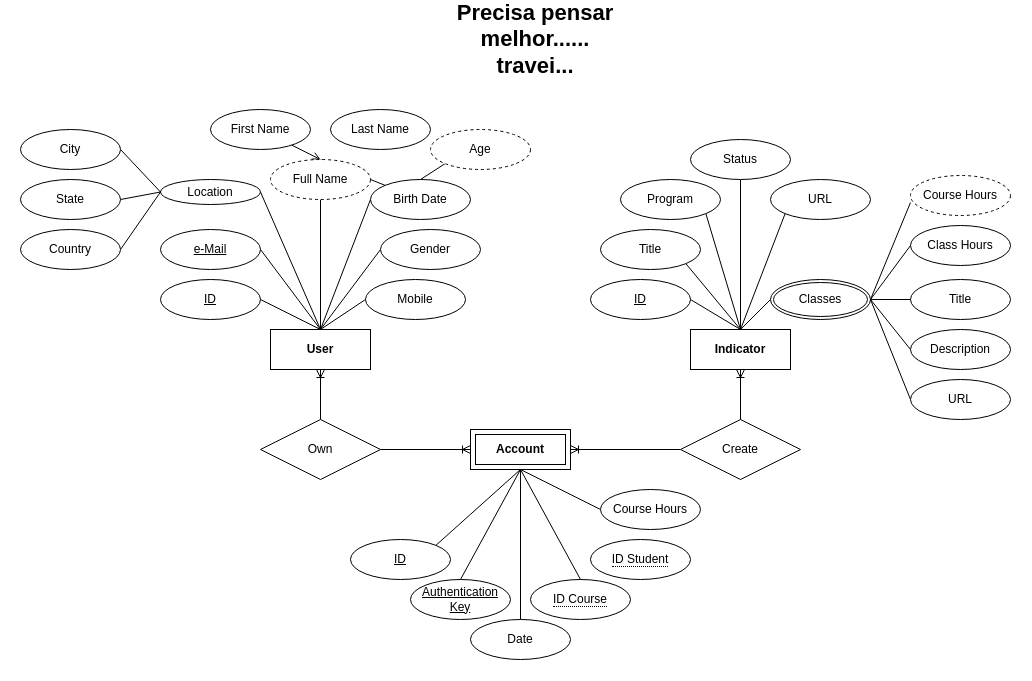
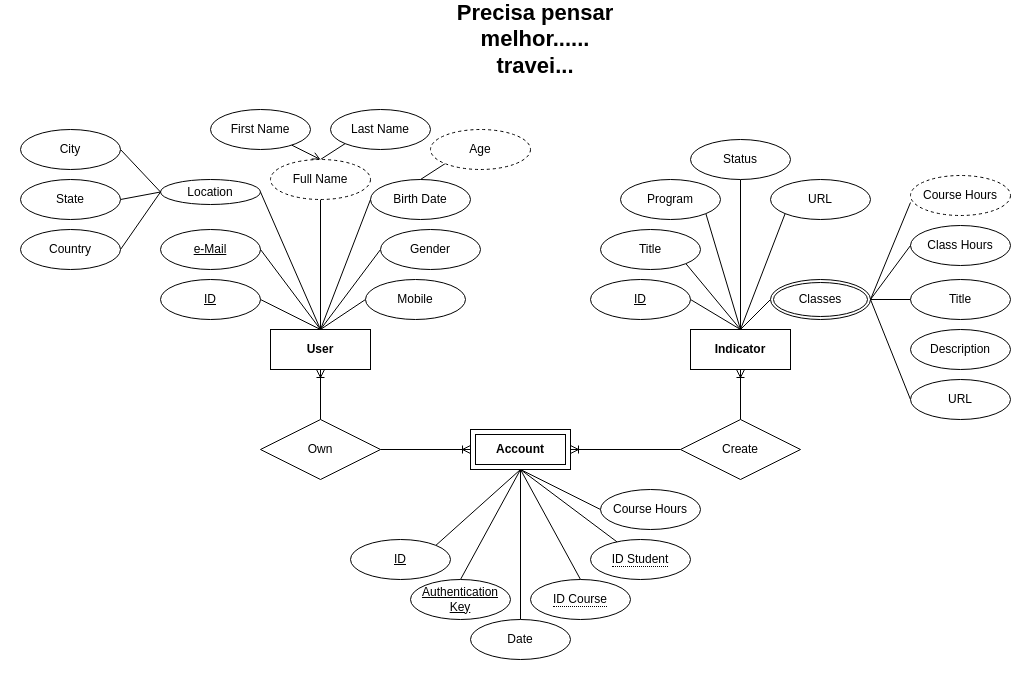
- <mxCell id="36" style="rounded=0;orthogonalLoop=1;jettySize=auto;html=1;endArrow=none;endFill=0;exitX=0.5;exitY=0;exitDx=0;exitDy=0;" parent="1" source="47" target="5" edge="1"><mxGeometry relative="1" as="geometry"><mxPoint x="320" y="150" as="sourcePoint" /><mxPoint x="330" y="160" as="targetPoint" /></mxGeometry></mxCell>
+ <mxCell id="36" style="rounded=0;orthogonalLoop=1;jettySize=auto;html=1;entryX=0;entryY=1;entryDx=0;entryDy=0;endArrow=none;endFill=0;exitX=0.5;exitY=0;exitDx=0;exitDy=0;" parent="1" source="47" target="4" edge="1"><mxGeometry relative="1" as="geometry"><mxPoint x="320" y="150" as="sourcePoint" /><mxPoint x="330" y="160" as="targetPoint" /></mxGeometry></mxCell>
- <mxCell id="50" style="edgeStyle=none;rounded=0;orthogonalLoop=1;jettySize=auto;html=1;exitX=1;exitY=0.5;exitDx=0;exitDy=0;entryX=0;entryY=0.5;entryDx=0;entryDy=0;startArrow=none;startFill=0;endArrow=none;endFill=0;" parent="1" source="51" target="63" edge="1"><mxGeometry relative="1" as="geometry" /></mxCell>
+ <mxCell id="24" style="rounded=0;orthogonalLoop=1;jettySize=auto;html=1;endArrow=none;endFill=0;entryX=0.5;entryY=1;entryDx=0;entryDy=0;" parent="1" source="26" target="59" edge="1"><mxGeometry relative="1" as="geometry"><mxPoint x="485" y="310" as="sourcePoint" /><mxPoint x="520" y="460" as="targetPoint" /></mxGeometry></mxCell>
